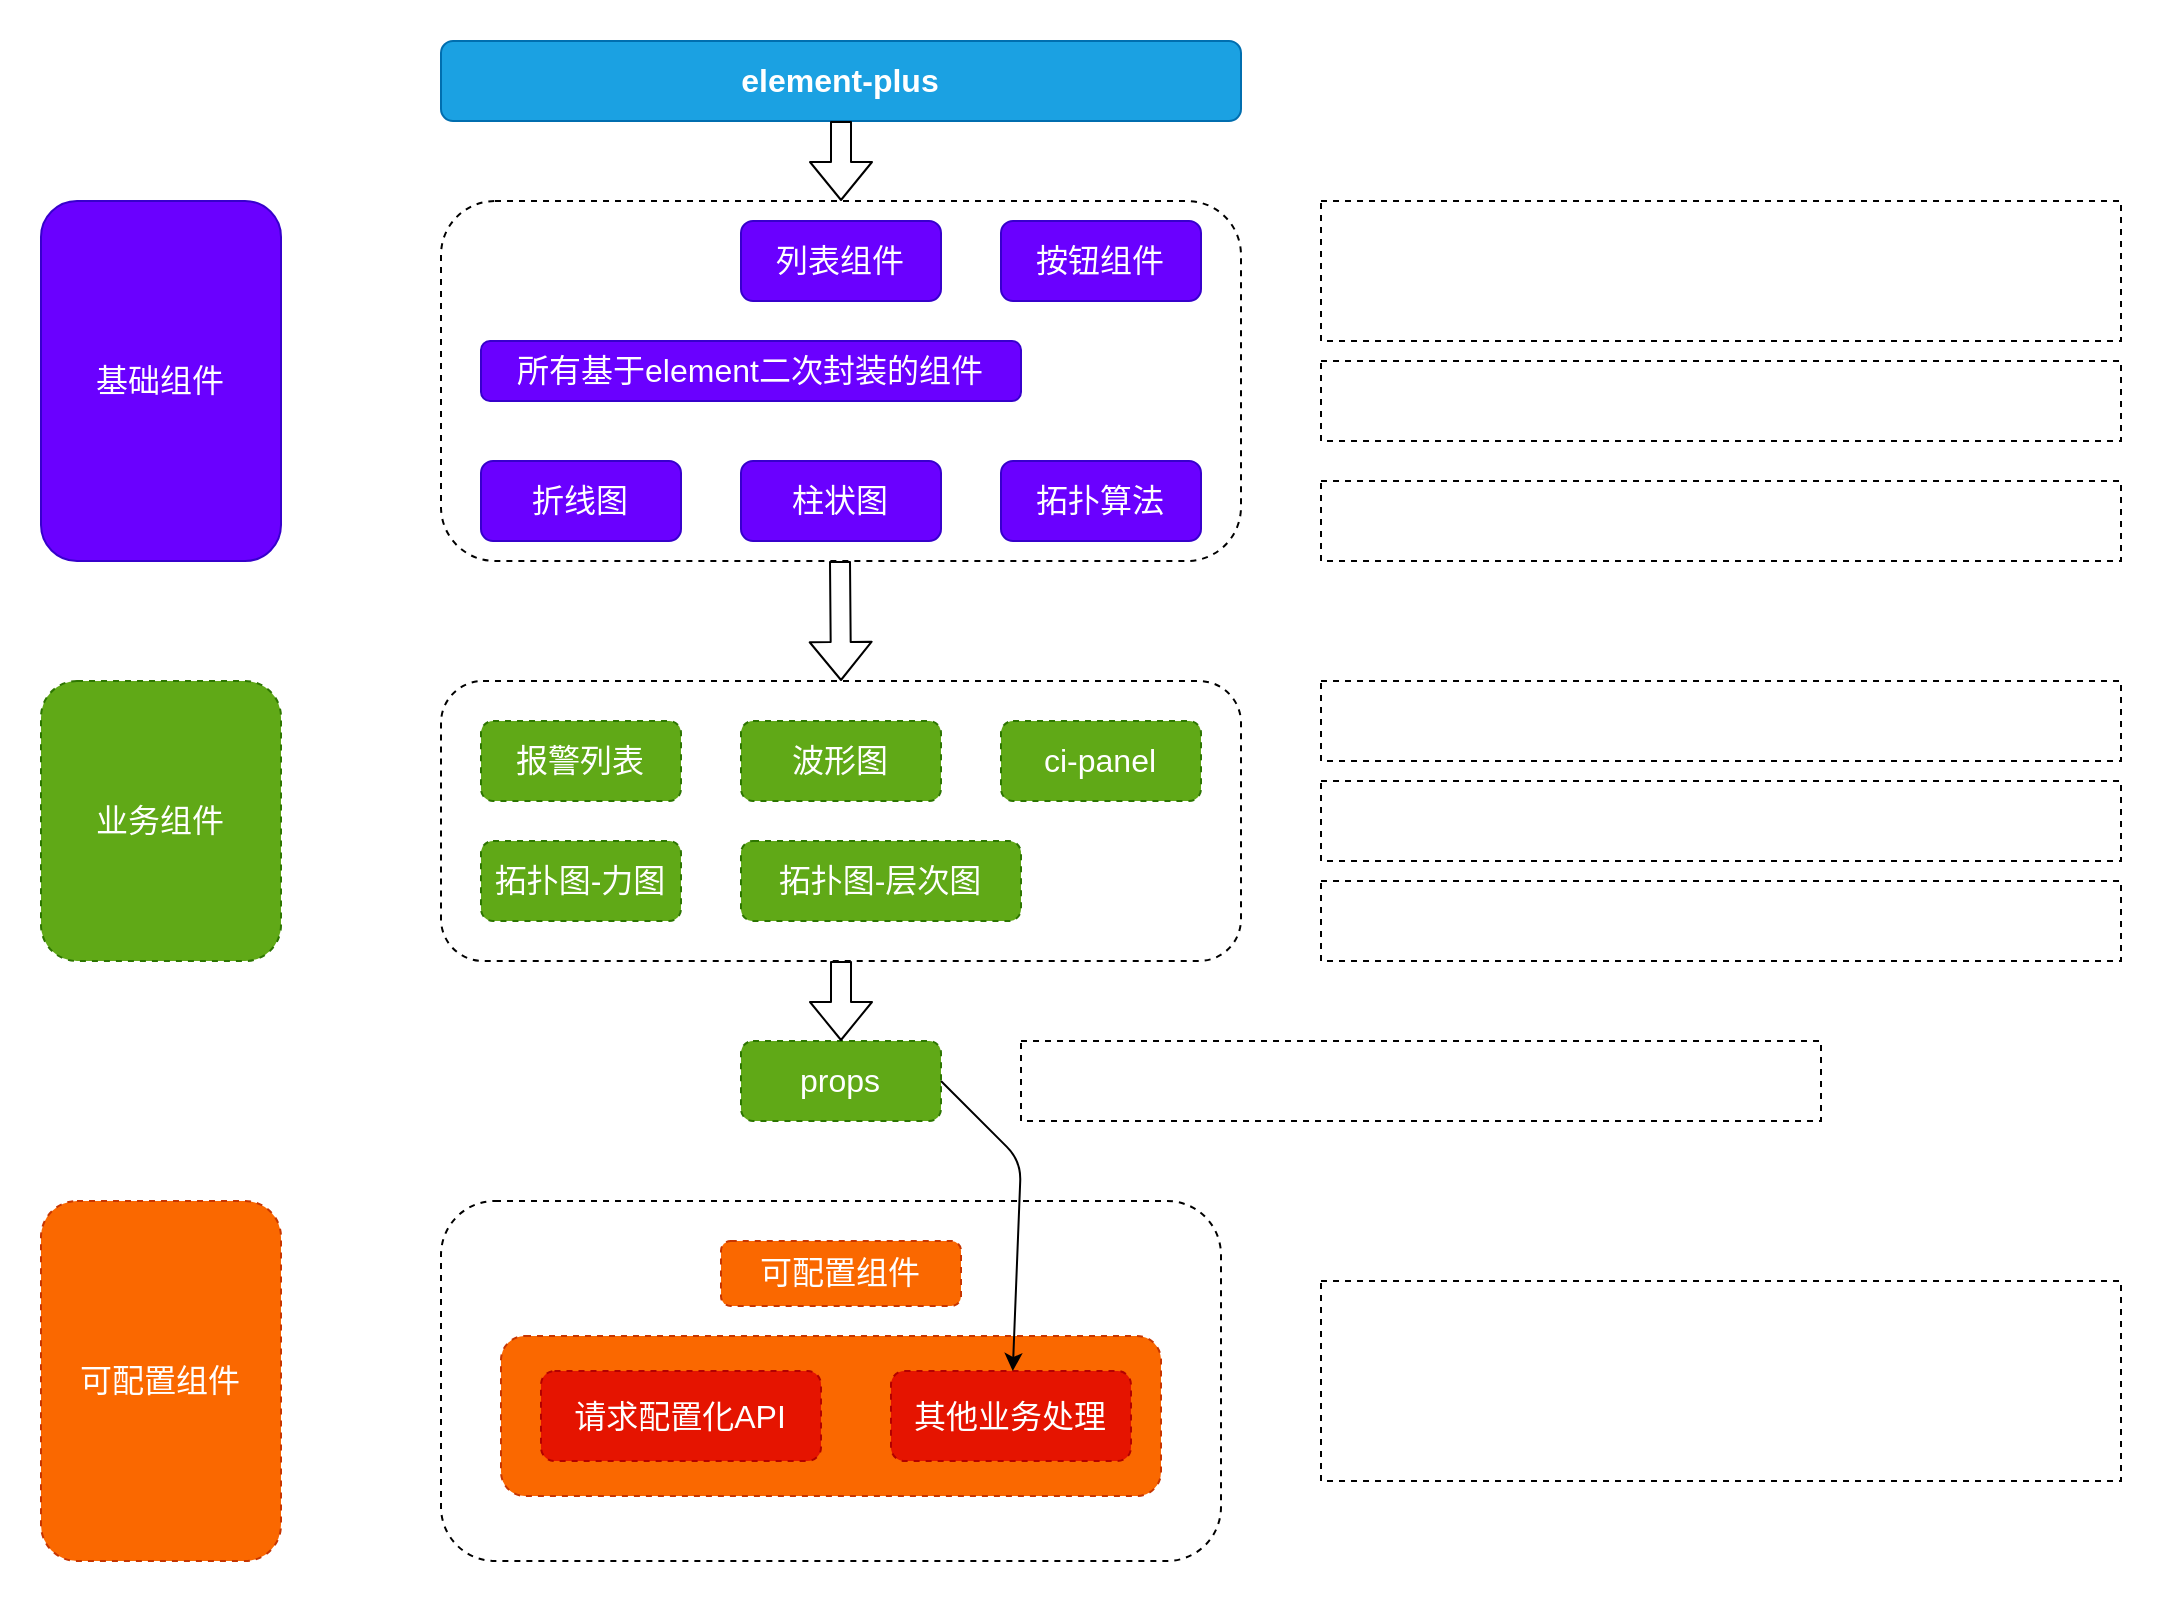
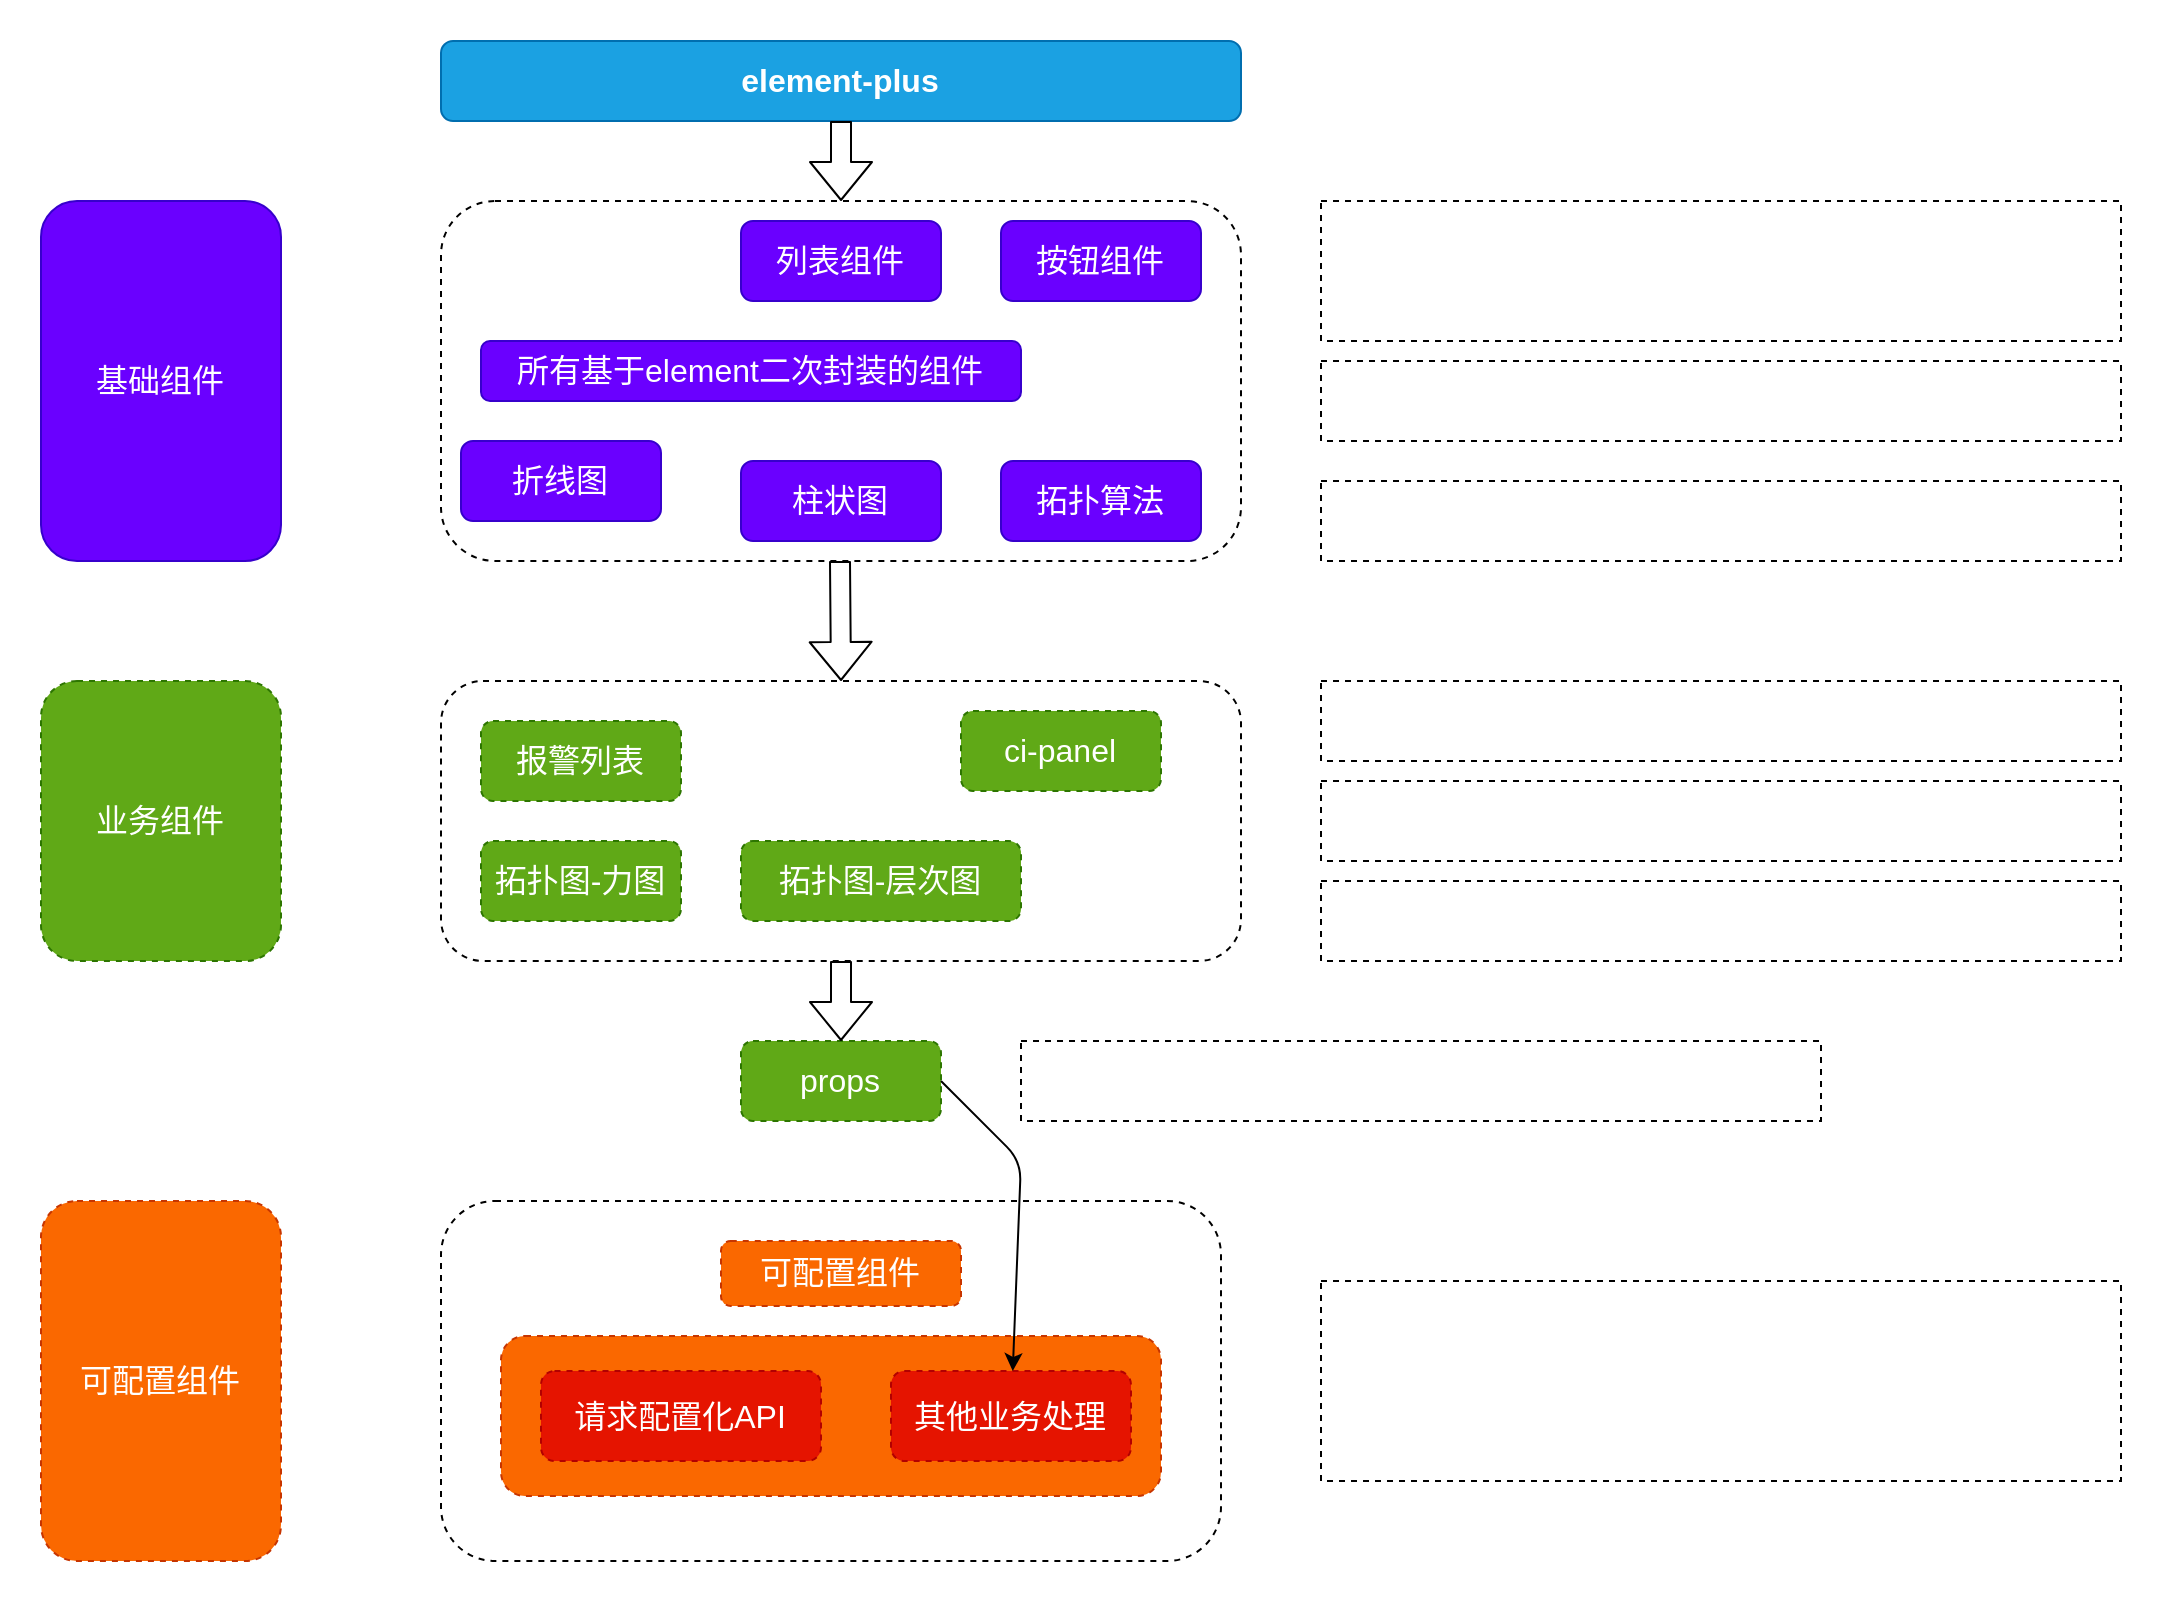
- <mxCell id="11" value="折线图" style="rounded=1;whiteSpace=wrap;html=1;fontSize=16;fillColor=#6a00ff;strokeColor=#3700CC;fontColor=#ffffff;" parent="1" vertex="1"><mxGeometry x="240" y="230" width="100" height="40" as="geometry" /></mxCell>
+ <mxCell id="11" value="折线图" style="rounded=1;whiteSpace=wrap;html=1;fontSize=16;fillColor=#6a00ff;strokeColor=#3700CC;fontColor=#ffffff;" parent="1" vertex="1"><mxGeometry x="230" y="220" width="100" height="40" as="geometry" /></mxCell>
- <mxCell id="17" value="波形图" style="rounded=1;whiteSpace=wrap;html=1;dashed=1;fontSize=16;fontColor=#ffffff;fillColor=#60a917;strokeColor=#2D7600;" parent="1" vertex="1"><mxGeometry x="370" y="360" width="100" height="40" as="geometry" /></mxCell>
- <mxCell id="21" value="ci-panel" style="rounded=1;whiteSpace=wrap;html=1;dashed=1;fontSize=16;fontColor=#ffffff;fillColor=#60a917;strokeColor=#2D7600;" parent="1" vertex="1"><mxGeometry x="500" y="360" width="100" height="40" as="geometry" /></mxCell>
+ <mxCell id="21" value="ci-panel" style="rounded=1;whiteSpace=wrap;html=1;dashed=1;fontSize=16;fontColor=#ffffff;fillColor=#60a917;strokeColor=#2D7600;" parent="1" vertex="1"><mxGeometry x="480" y="355" width="100" height="40" as="geometry" /></mxCell>
